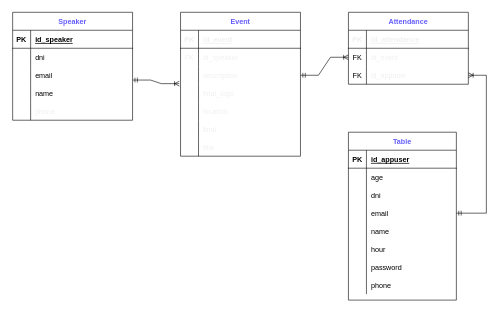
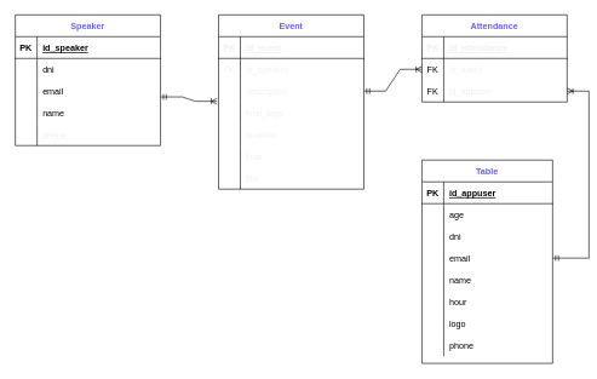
- <mxCell id="71" value="password" style="shape=partialRectangle;connectable=0;fillColor=none;top=0;left=0;bottom=0;right=0;align=left;spacingLeft=6;overflow=hidden;fontColor=default;" parent="69" vertex="1"><mxGeometry x="30" width="150" height="30" as="geometry"><mxRectangle width="150" height="30" as="alternateBounds" /></mxGeometry></mxCell>
+ <mxCell id="71" value="logo" style="shape=partialRectangle;connectable=0;fillColor=none;top=0;left=0;bottom=0;right=0;align=left;spacingLeft=6;overflow=hidden;fontColor=default;" parent="69" vertex="1"><mxGeometry x="30" width="150" height="30" as="geometry"><mxRectangle width="150" height="30" as="alternateBounds" /></mxGeometry></mxCell>
